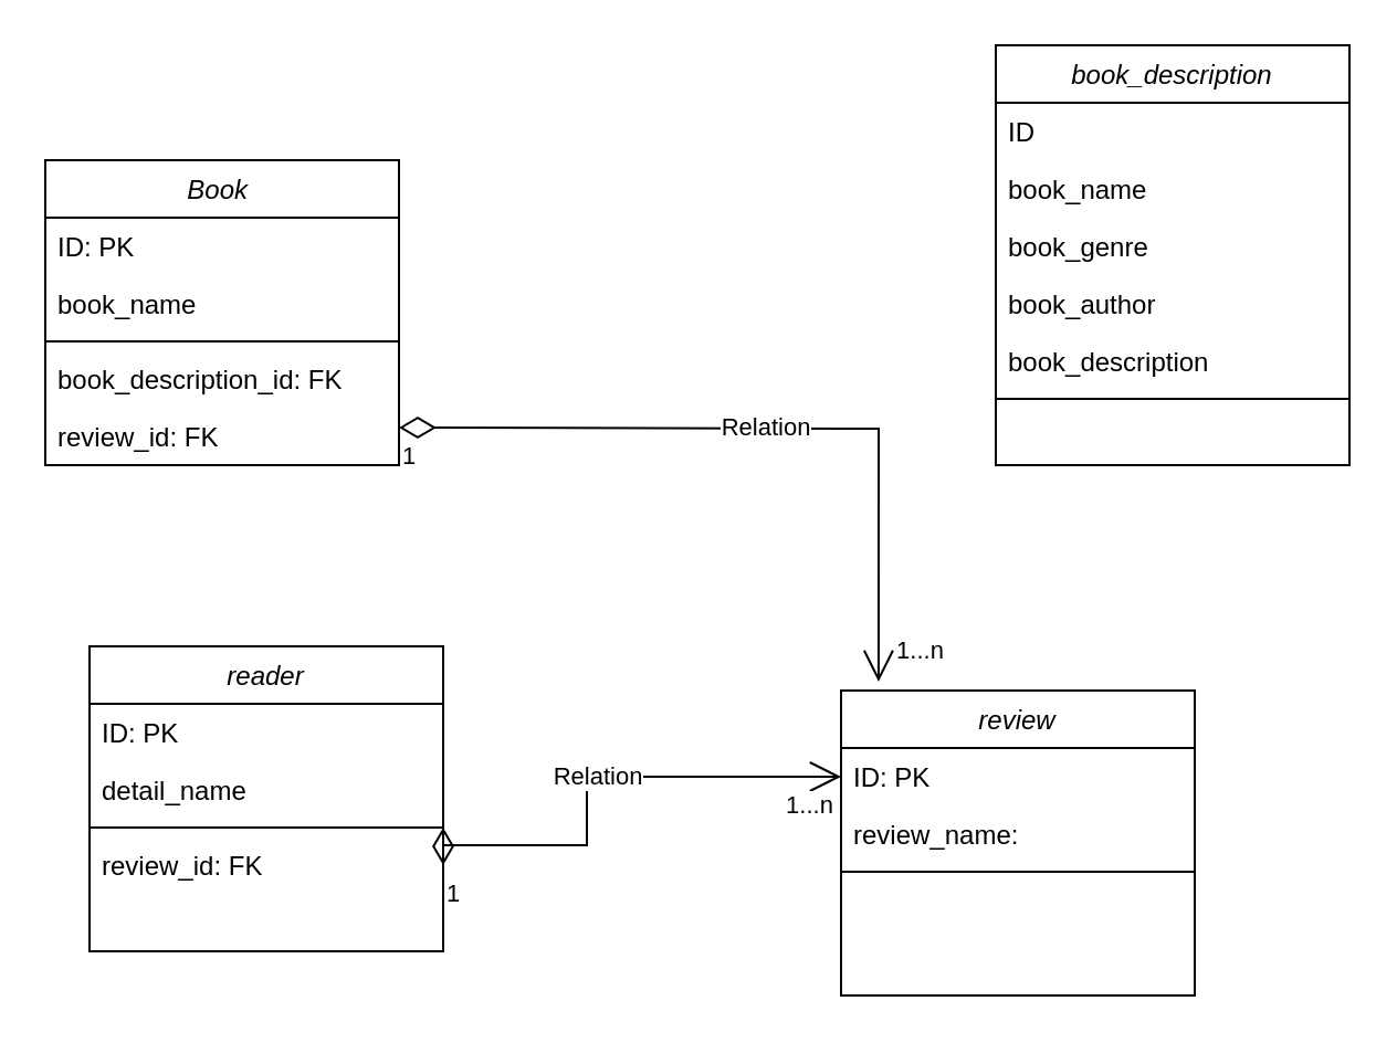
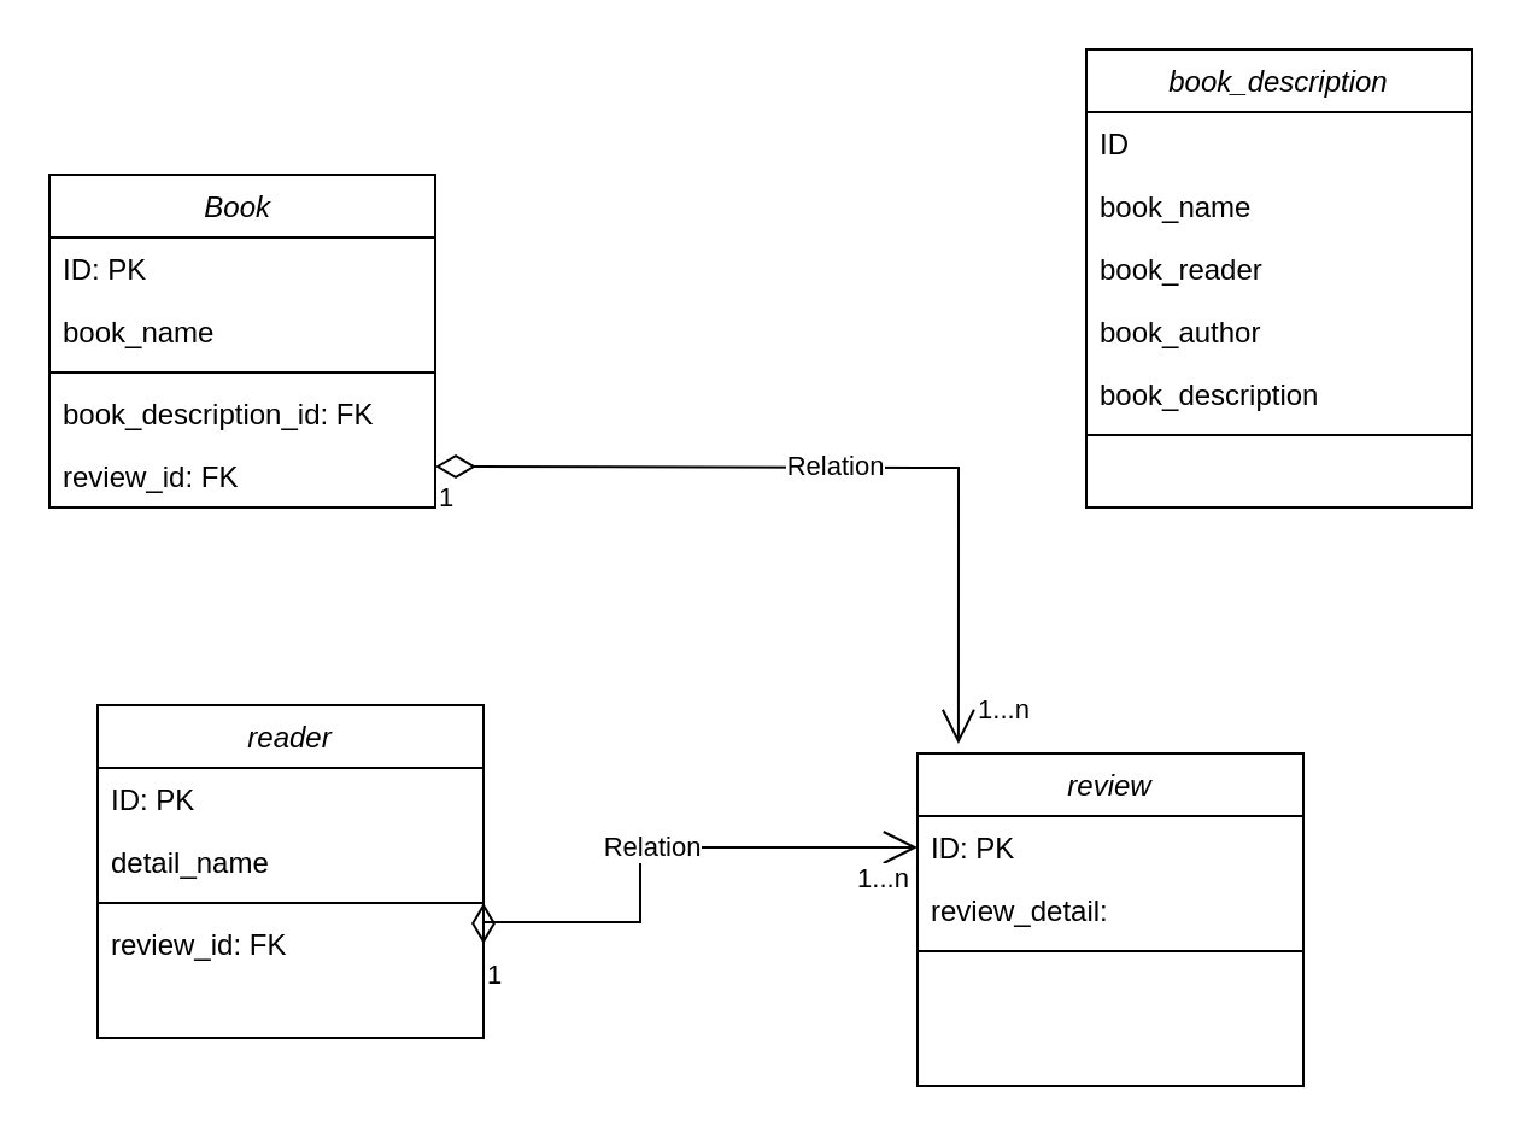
- <mxCell id="11" value="book_genre" style="text;align=left;verticalAlign=top;spacingLeft=4;spacingRight=4;overflow=hidden;rotatable=0;points=[[0,0.5],[1,0.5]];portConstraint=eastwest;rounded=0;shadow=0;html=0;" vertex="1" parent="8"><mxGeometry y="78" width="160" height="26" as="geometry" /></mxCell>
+ <mxCell id="11" value="book_reader" style="text;align=left;verticalAlign=top;spacingLeft=4;spacingRight=4;overflow=hidden;rotatable=0;points=[[0,0.5],[1,0.5]];portConstraint=eastwest;rounded=0;shadow=0;html=0;" vertex="1" parent="8"><mxGeometry y="78" width="160" height="26" as="geometry" /></mxCell>
- <mxCell id="22" value="review_name:&#10;" style="text;align=left;verticalAlign=top;spacingLeft=4;spacingRight=4;overflow=hidden;rotatable=0;points=[[0,0.5],[1,0.5]];portConstraint=eastwest;rounded=0;shadow=0;html=0;" vertex="1" parent="20"><mxGeometry y="52" width="160" height="26" as="geometry" /></mxCell>
+ <mxCell id="22" value="review_detail:&#10;" style="text;align=left;verticalAlign=top;spacingLeft=4;spacingRight=4;overflow=hidden;rotatable=0;points=[[0,0.5],[1,0.5]];portConstraint=eastwest;rounded=0;shadow=0;html=0;" vertex="1" parent="20"><mxGeometry y="52" width="160" height="26" as="geometry" /></mxCell>
